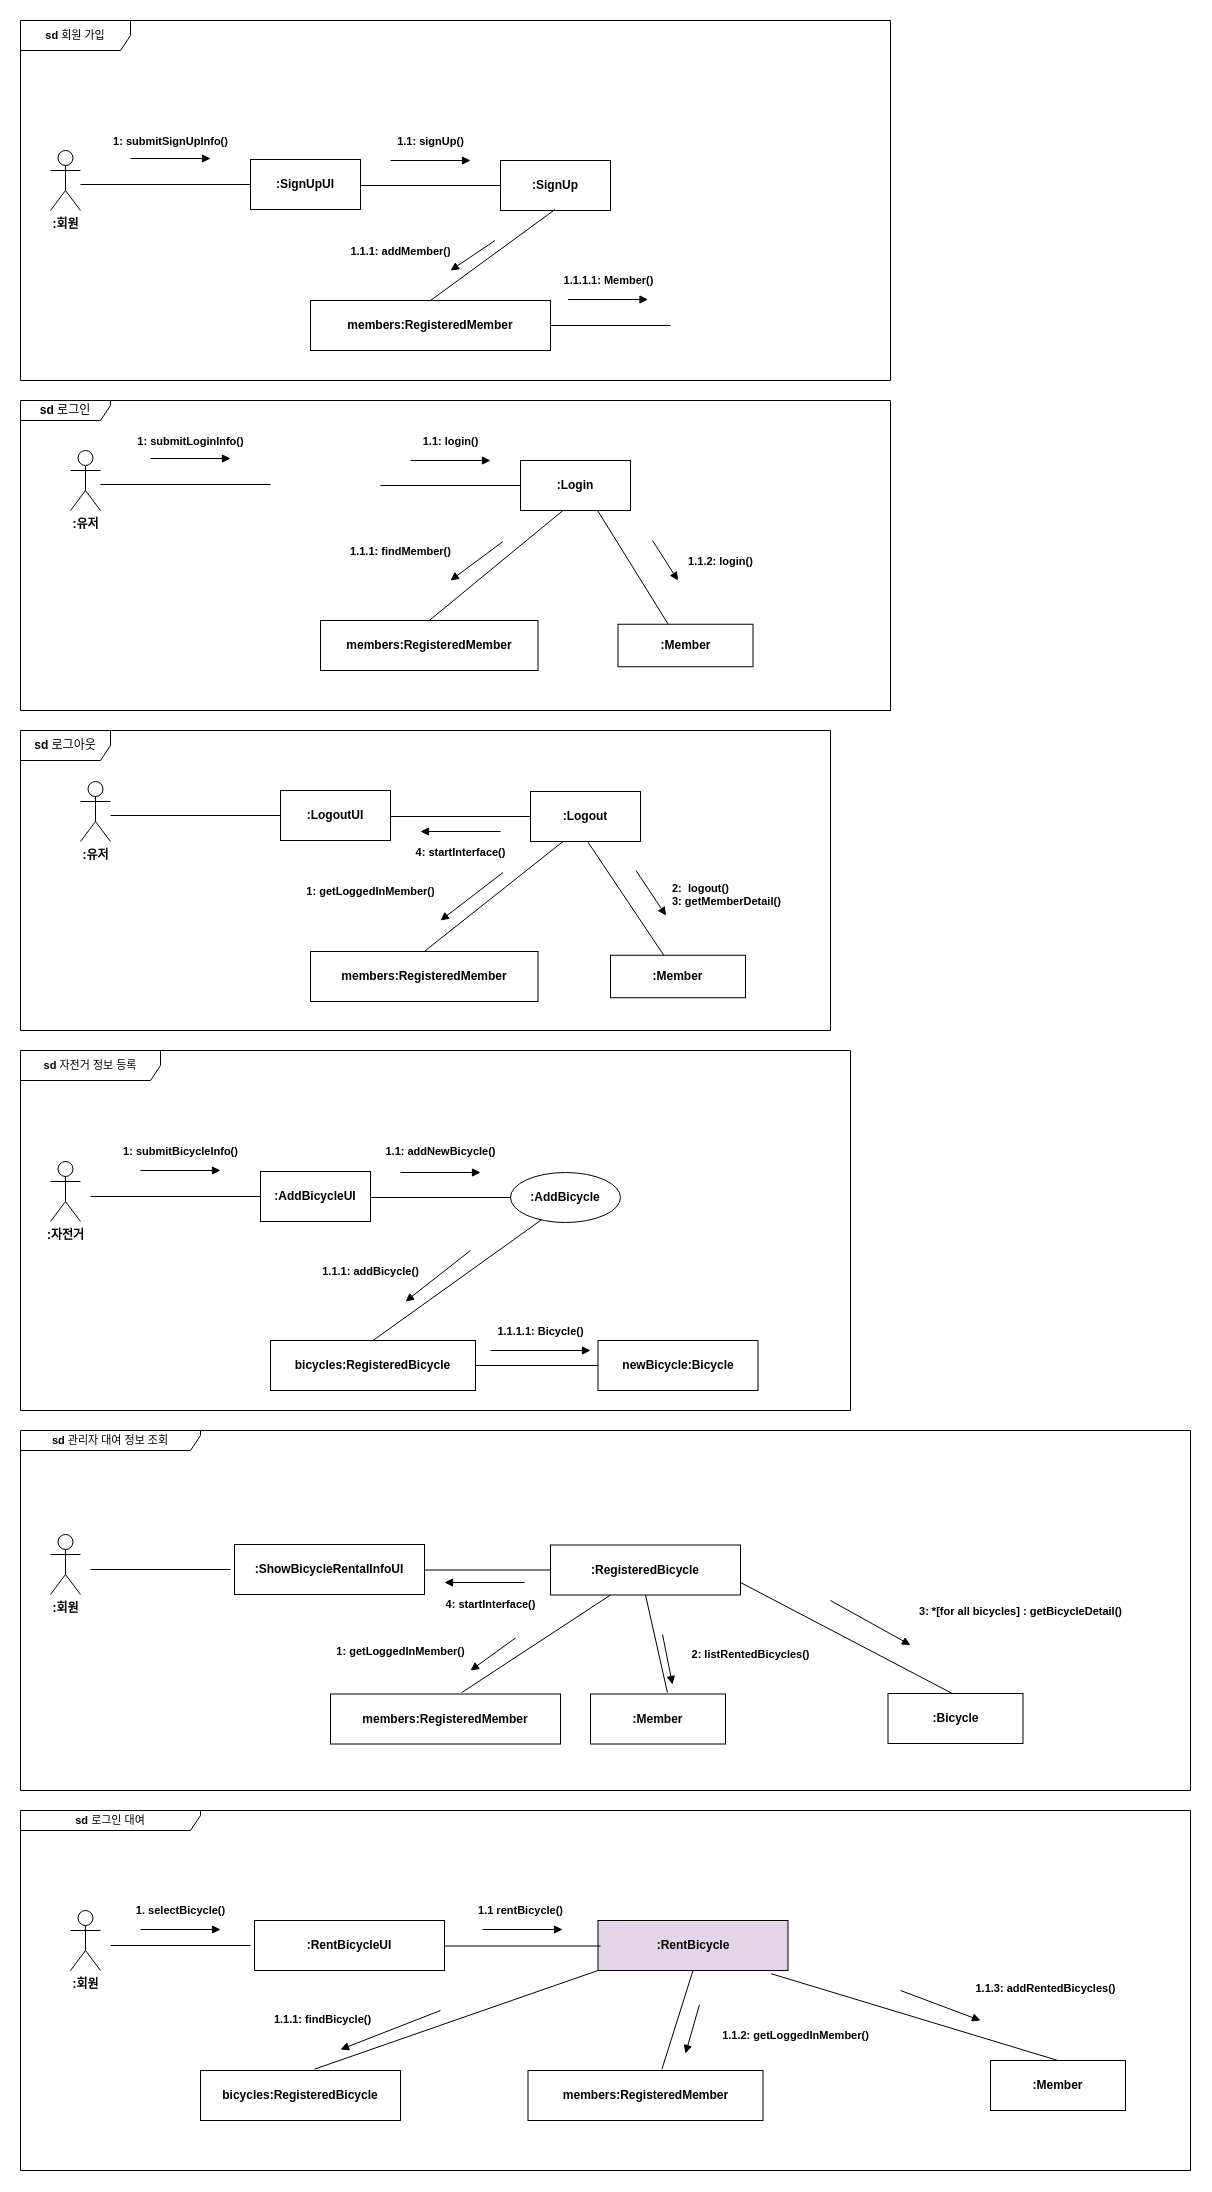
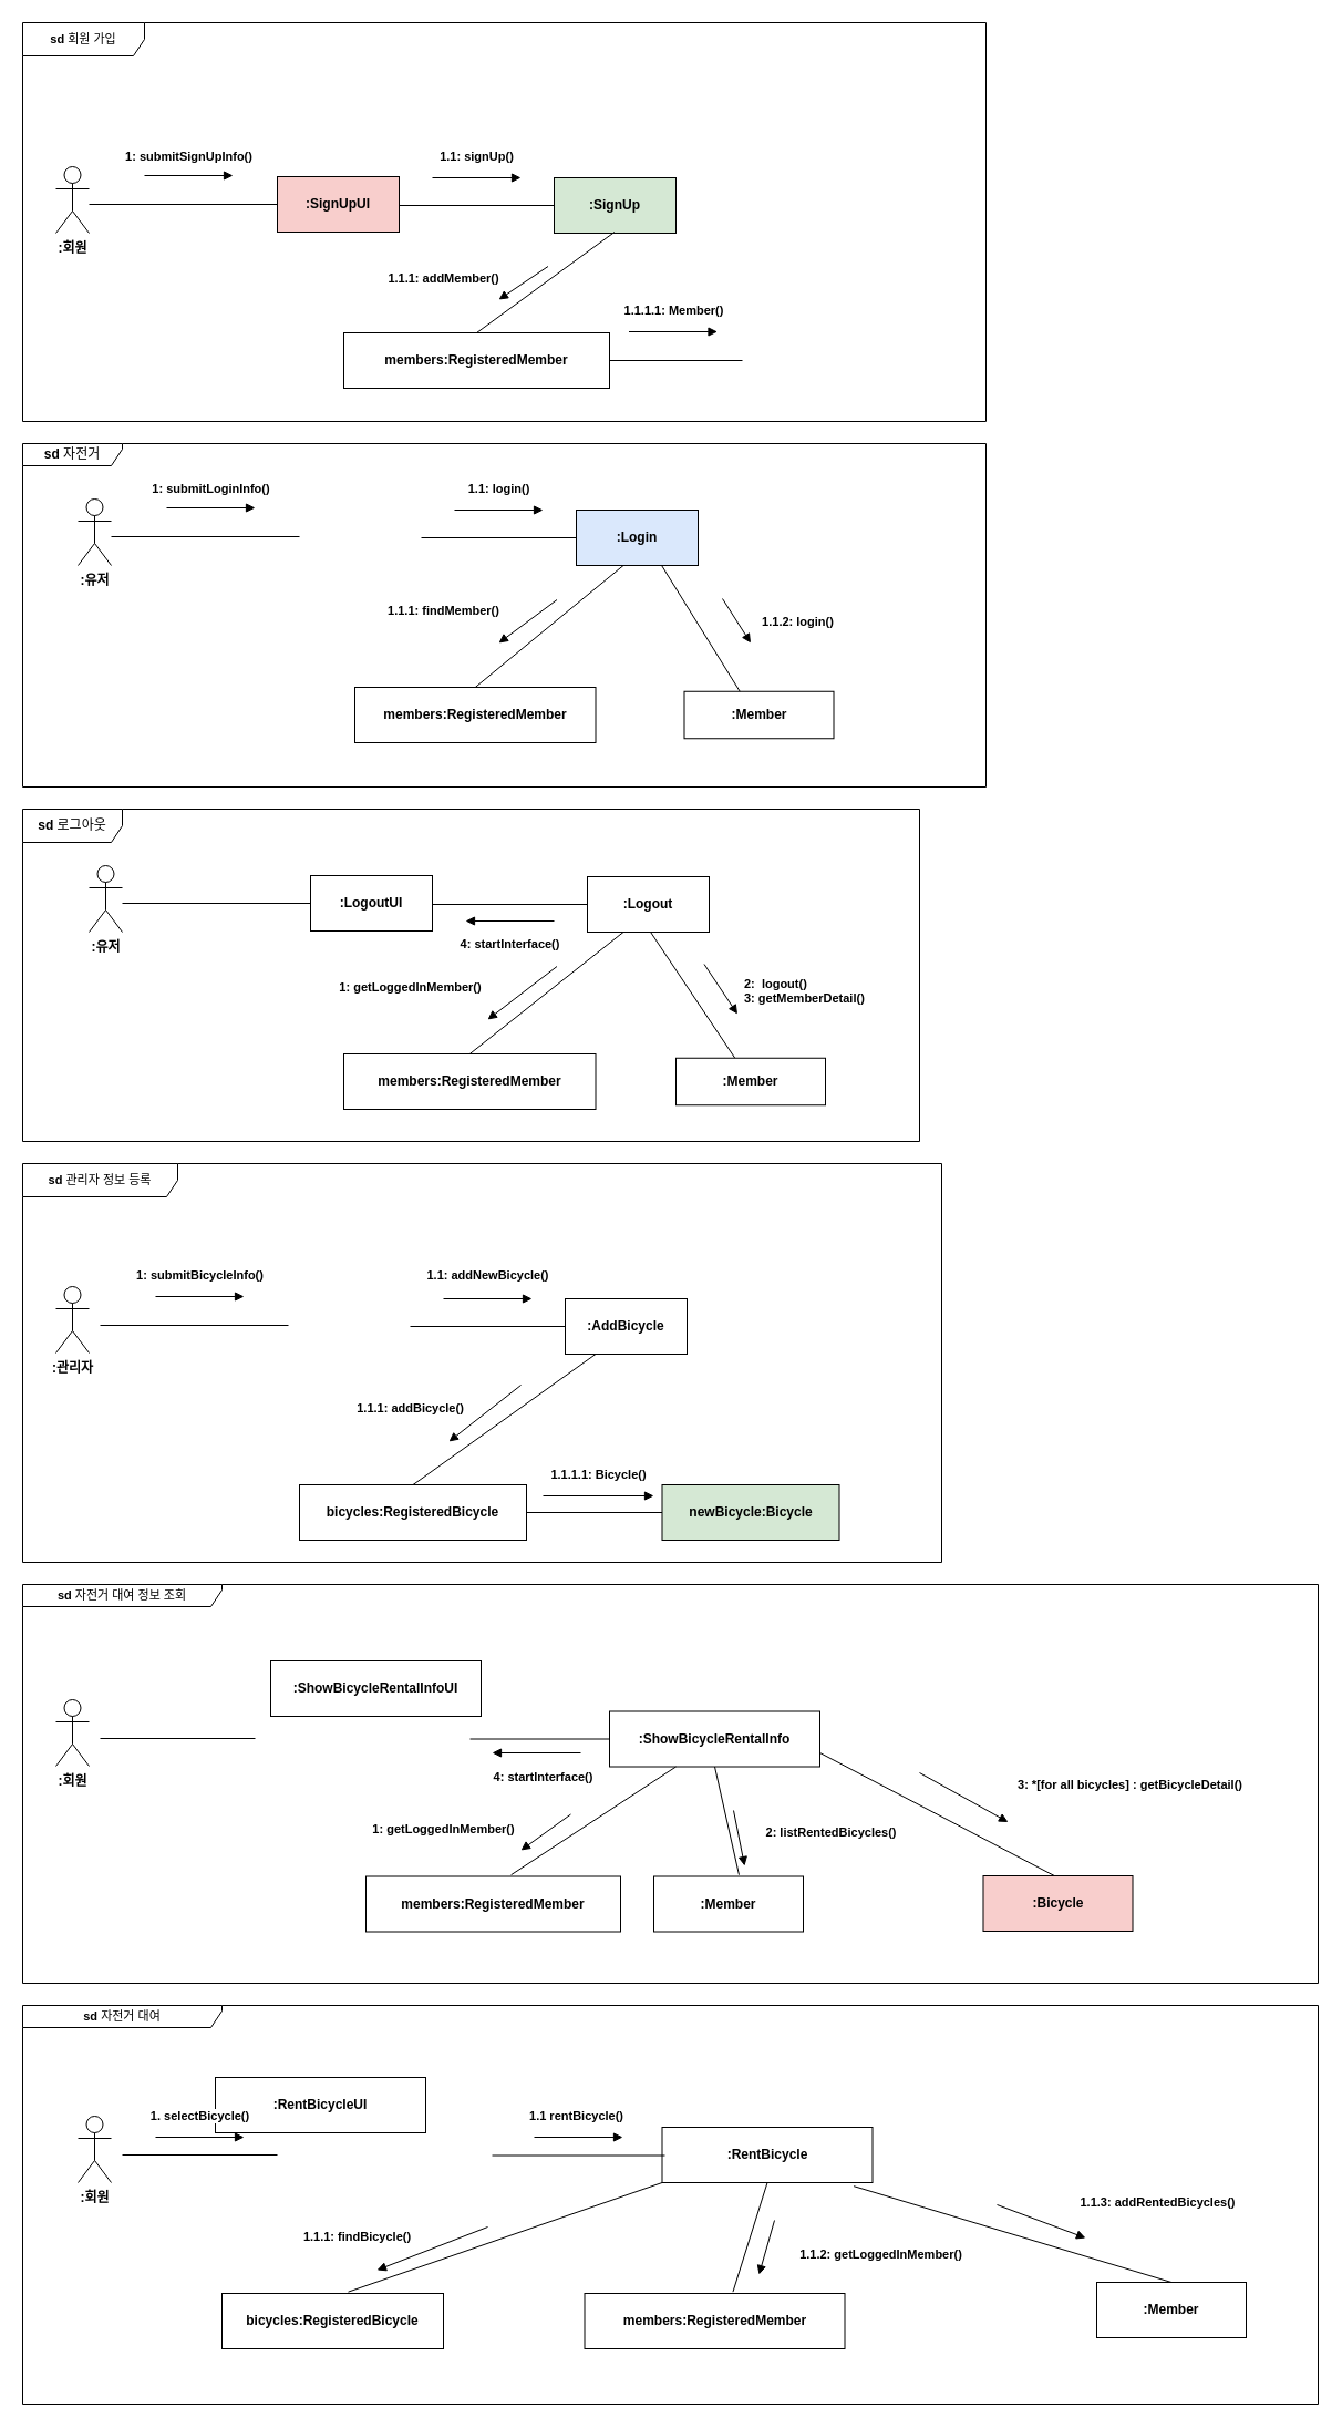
- <mxCell id="4" value="&lt;b&gt;:SignUpUI&lt;/b&gt;" style="html=1;whiteSpace=wrap;" parent="1" vertex="1"><mxGeometry x="250" y="159" width="110" height="50" as="geometry" /></mxCell>
+ <mxCell id="4" value="&lt;b&gt;:SignUpUI&lt;/b&gt;" style="html=1;whiteSpace=wrap;fillColor=#f8cecc;" parent="1" vertex="1"><mxGeometry x="250" y="159" width="110" height="50" as="geometry" /></mxCell>
- <mxCell id="3" value="&lt;b&gt;:SignUp&lt;/b&gt;" style="html=1;whiteSpace=wrap;" parent="1" vertex="1"><mxGeometry x="500" y="160" width="110" height="50" as="geometry" /></mxCell>
+ <mxCell id="3" value="&lt;b&gt;:SignUp&lt;/b&gt;" style="html=1;whiteSpace=wrap;fillColor=#d5e8d4;" parent="1" vertex="1"><mxGeometry x="500" y="160" width="110" height="50" as="geometry" /></mxCell>
- <mxCell id="11" value="&lt;b&gt;sd&lt;/b&gt; 로그인" style="shape=umlFrame;whiteSpace=wrap;html=1;pointerEvents=0;width=90;height=20;" parent="1" vertex="1"><mxGeometry x="20" y="400" width="870" height="310" as="geometry" /></mxCell>
+ <mxCell id="11" value="&lt;b&gt;sd&lt;/b&gt; 자전거" style="shape=umlFrame;whiteSpace=wrap;html=1;pointerEvents=0;width=90;height=20;" parent="1" vertex="1"><mxGeometry x="20" y="400" width="870" height="310" as="geometry" /></mxCell>
- <mxCell id="12" value="&lt;b&gt;:Login&lt;/b&gt;" style="html=1;whiteSpace=wrap;" parent="1" vertex="1"><mxGeometry x="520" y="460" width="110" height="50" as="geometry" /></mxCell>
+ <mxCell id="12" value="&lt;b&gt;:Login&lt;/b&gt;" style="html=1;whiteSpace=wrap;fillColor=#dae8fc;" parent="1" vertex="1"><mxGeometry x="520" y="460" width="110" height="50" as="geometry" /></mxCell>
- <mxCell id="24" value="&lt;font style=&quot;font-size: 11px;&quot;&gt;&lt;b&gt;sd &lt;/b&gt;&lt;font style=&quot;&quot;&gt;자전거 정보 등록&lt;/font&gt;&lt;/font&gt;" style="shape=umlFrame;whiteSpace=wrap;html=1;pointerEvents=0;width=140;height=30;" parent="1" vertex="1"><mxGeometry x="20" y="1050" width="830" height="360" as="geometry" /></mxCell>
+ <mxCell id="24" value="&lt;font style=&quot;font-size: 11px;&quot;&gt;&lt;b&gt;sd &lt;/b&gt;&lt;font style=&quot;&quot;&gt;관리자 정보 등록&lt;/font&gt;&lt;/font&gt;" style="shape=umlFrame;whiteSpace=wrap;html=1;pointerEvents=0;width=140;height=30;" parent="1" vertex="1"><mxGeometry x="20" y="1050" width="830" height="360" as="geometry" /></mxCell>
- <mxCell id="26" value="&lt;b&gt;:AddBicycleUI&lt;/b&gt;" style="html=1;whiteSpace=wrap;" parent="1" vertex="1"><mxGeometry x="260" y="1171" width="110" height="50" as="geometry" /></mxCell>
- <mxCell id="25" value="&lt;b&gt;:AddBicycle&lt;/b&gt;" style="ellipse;html=1;whiteSpace=wrap;" parent="1" vertex="1"><mxGeometry x="510" y="1172" width="110" height="50" as="geometry" /></mxCell>
+ <mxCell id="25" value="&lt;b&gt;:AddBicycle&lt;/b&gt;" style="html=1;whiteSpace=wrap;" parent="1" vertex="1"><mxGeometry x="510" y="1172" width="110" height="50" as="geometry" /></mxCell>
- <mxCell id="33" value="&lt;b&gt;:자전거&lt;/b&gt;" style="shape=umlActor;verticalLabelPosition=bottom;verticalAlign=top;html=1;" parent="1" vertex="1"><mxGeometry x="50" y="1161" width="30" height="60" as="geometry" /></mxCell>
+ <mxCell id="33" value="&lt;b&gt;:관리자&lt;/b&gt;" style="shape=umlActor;verticalLabelPosition=bottom;verticalAlign=top;html=1;" parent="1" vertex="1"><mxGeometry x="50" y="1161" width="30" height="60" as="geometry" /></mxCell>
- <mxCell id="34" value="&lt;b&gt;newBicycle:Bicycle&lt;/b&gt;" style="html=1;whiteSpace=wrap;" parent="1" vertex="1"><mxGeometry x="597.5" y="1340" width="160" height="50" as="geometry" /></mxCell>
+ <mxCell id="34" value="&lt;b&gt;newBicycle:Bicycle&lt;/b&gt;" style="html=1;whiteSpace=wrap;fillColor=#d5e8d4;" parent="1" vertex="1"><mxGeometry x="597.5" y="1340" width="160" height="50" as="geometry" /></mxCell>
- <mxCell id="35" value="&lt;font style=&quot;font-size: 11px;&quot;&gt;&lt;b&gt;sd &lt;/b&gt;&lt;font style=&quot;&quot;&gt;관리자 대여 정보 조회&lt;/font&gt;&lt;/font&gt;" style="shape=umlFrame;whiteSpace=wrap;html=1;pointerEvents=0;width=180;height=20;" parent="1" vertex="1"><mxGeometry x="20" y="1430" width="1170" height="360" as="geometry" /></mxCell>
+ <mxCell id="35" value="&lt;font style=&quot;font-size: 11px;&quot;&gt;&lt;b&gt;sd &lt;/b&gt;&lt;font style=&quot;&quot;&gt;자전거 대여 정보 조회&lt;/font&gt;&lt;/font&gt;" style="shape=umlFrame;whiteSpace=wrap;html=1;pointerEvents=0;width=180;height=20;" parent="1" vertex="1"><mxGeometry x="20" y="1430" width="1170" height="360" as="geometry" /></mxCell>
- <mxCell id="37" value="&lt;b&gt;:ShowBicycleRentalInfoUI&lt;/b&gt;" style="html=1;whiteSpace=wrap;" parent="1" vertex="1"><mxGeometry x="234" y="1544" width="190" height="50" as="geometry" /></mxCell>
+ <mxCell id="37" value="&lt;b&gt;:ShowBicycleRentalInfoUI&lt;/b&gt;" style="html=1;whiteSpace=wrap;" parent="1" vertex="1"><mxGeometry x="244" y="1499" width="190" height="50" as="geometry" /></mxCell>
- <mxCell id="36" value="&lt;b&gt;:RegisteredBicycle&lt;/b&gt;" style="html=1;whiteSpace=wrap;" parent="1" vertex="1"><mxGeometry x="550" y="1544.5" width="190" height="50" as="geometry" /></mxCell>
+ <mxCell id="36" value="&lt;b&gt;:ShowBicycleRentalInfo&lt;/b&gt;" style="html=1;whiteSpace=wrap;" parent="1" vertex="1"><mxGeometry x="550" y="1544.5" width="190" height="50" as="geometry" /></mxCell>
- <mxCell id="44" value="&lt;b&gt;:Bicycle&lt;/b&gt;" style="html=1;whiteSpace=wrap;" parent="1" vertex="1"><mxGeometry x="887.5" y="1693" width="135" height="50" as="geometry" /></mxCell>
+ <mxCell id="44" value="&lt;b&gt;:Bicycle&lt;/b&gt;" style="html=1;whiteSpace=wrap;fillColor=#f8cecc;" parent="1" vertex="1"><mxGeometry x="887.5" y="1693" width="135" height="50" as="geometry" /></mxCell>
- <mxCell id="45" value="&lt;font style=&quot;font-size: 11px;&quot;&gt;&lt;b&gt;sd &lt;/b&gt;&lt;font style=&quot;&quot;&gt;로그인 대여&lt;/font&gt;&lt;/font&gt;" style="shape=umlFrame;whiteSpace=wrap;html=1;pointerEvents=0;width=180;height=20;" parent="1" vertex="1"><mxGeometry x="20" y="1810" width="1170" height="360" as="geometry" /></mxCell>
+ <mxCell id="45" value="&lt;font style=&quot;font-size: 11px;&quot;&gt;&lt;b&gt;sd &lt;/b&gt;&lt;font style=&quot;&quot;&gt;자전거 대여&lt;/font&gt;&lt;/font&gt;" style="shape=umlFrame;whiteSpace=wrap;html=1;pointerEvents=0;width=180;height=20;" parent="1" vertex="1"><mxGeometry x="20" y="1810" width="1170" height="360" as="geometry" /></mxCell>
- <mxCell id="47" value="&lt;b&gt;:RentBicycleUI&lt;/b&gt;" style="html=1;whiteSpace=wrap;" parent="1" vertex="1"><mxGeometry x="254" y="1920" width="190" height="50" as="geometry" /></mxCell>
+ <mxCell id="47" value="&lt;b&gt;:RentBicycleUI&lt;/b&gt;" style="html=1;whiteSpace=wrap;" parent="1" vertex="1"><mxGeometry x="194" y="1875" width="190" height="50" as="geometry" /></mxCell>
- <mxCell id="46" value="&lt;b&gt;:RentBicycle&lt;/b&gt;" style="html=1;whiteSpace=wrap;fillColor=#e1d5e7;" parent="1" vertex="1"><mxGeometry x="597.5" y="1920" width="190" height="50" as="geometry" /></mxCell>
+ <mxCell id="46" value="&lt;b&gt;:RentBicycle&lt;/b&gt;" style="html=1;whiteSpace=wrap;" parent="1" vertex="1"><mxGeometry x="597.5" y="1920" width="190" height="50" as="geometry" /></mxCell>
